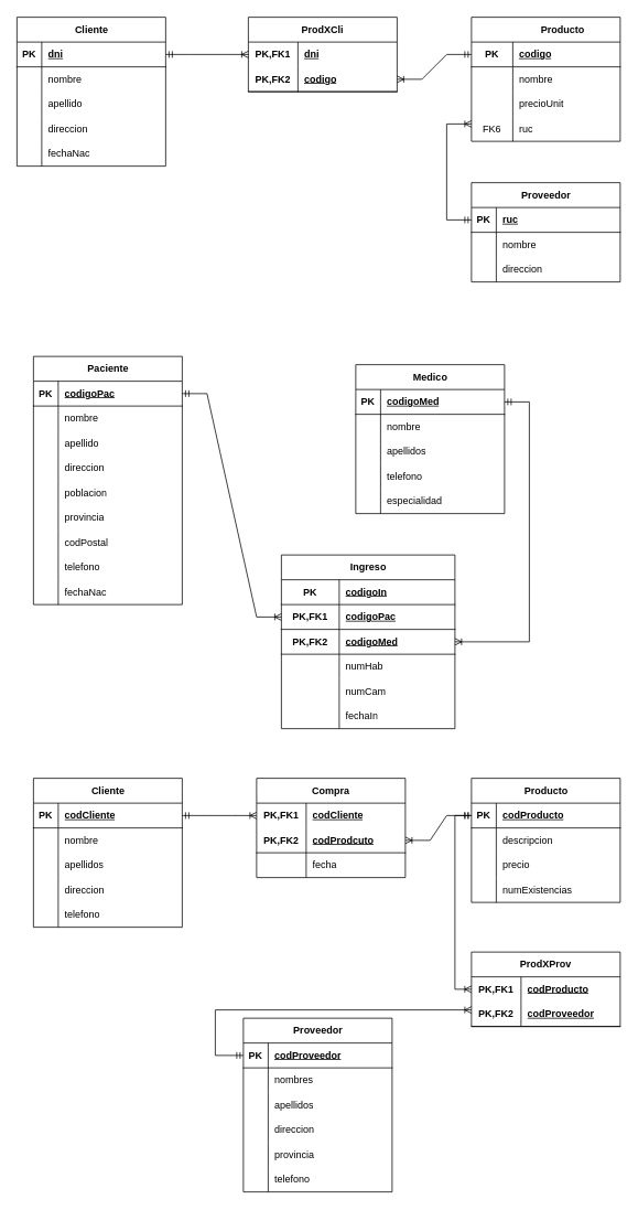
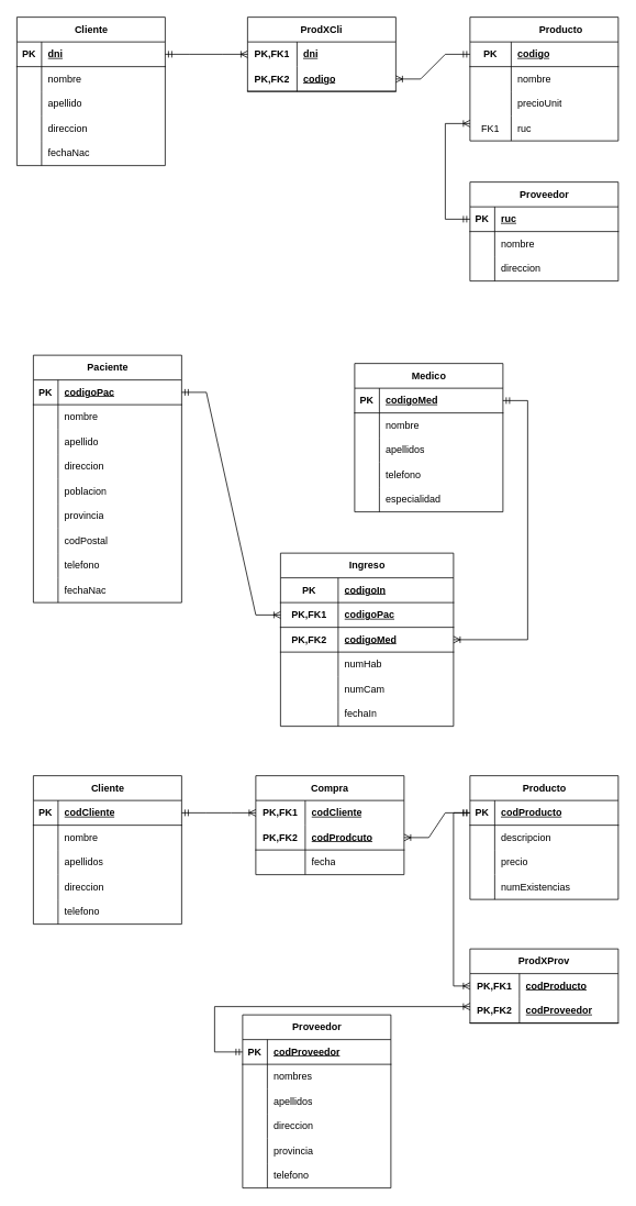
- <mxCell id="36" value="FK6" style="shape=partialRectangle;connectable=0;fillColor=none;top=0;left=0;bottom=0;right=0;editable=1;overflow=hidden;whiteSpace=wrap;html=1;" vertex="1" parent="35"><mxGeometry width="50" height="30" as="geometry"><mxRectangle width="50" height="30" as="alternateBounds" /></mxGeometry></mxCell>
+ <mxCell id="36" value="FK1" style="shape=partialRectangle;connectable=0;fillColor=none;top=0;left=0;bottom=0;right=0;editable=1;overflow=hidden;whiteSpace=wrap;html=1;" vertex="1" parent="35"><mxGeometry width="50" height="30" as="geometry"><mxRectangle width="50" height="30" as="alternateBounds" /></mxGeometry></mxCell>
